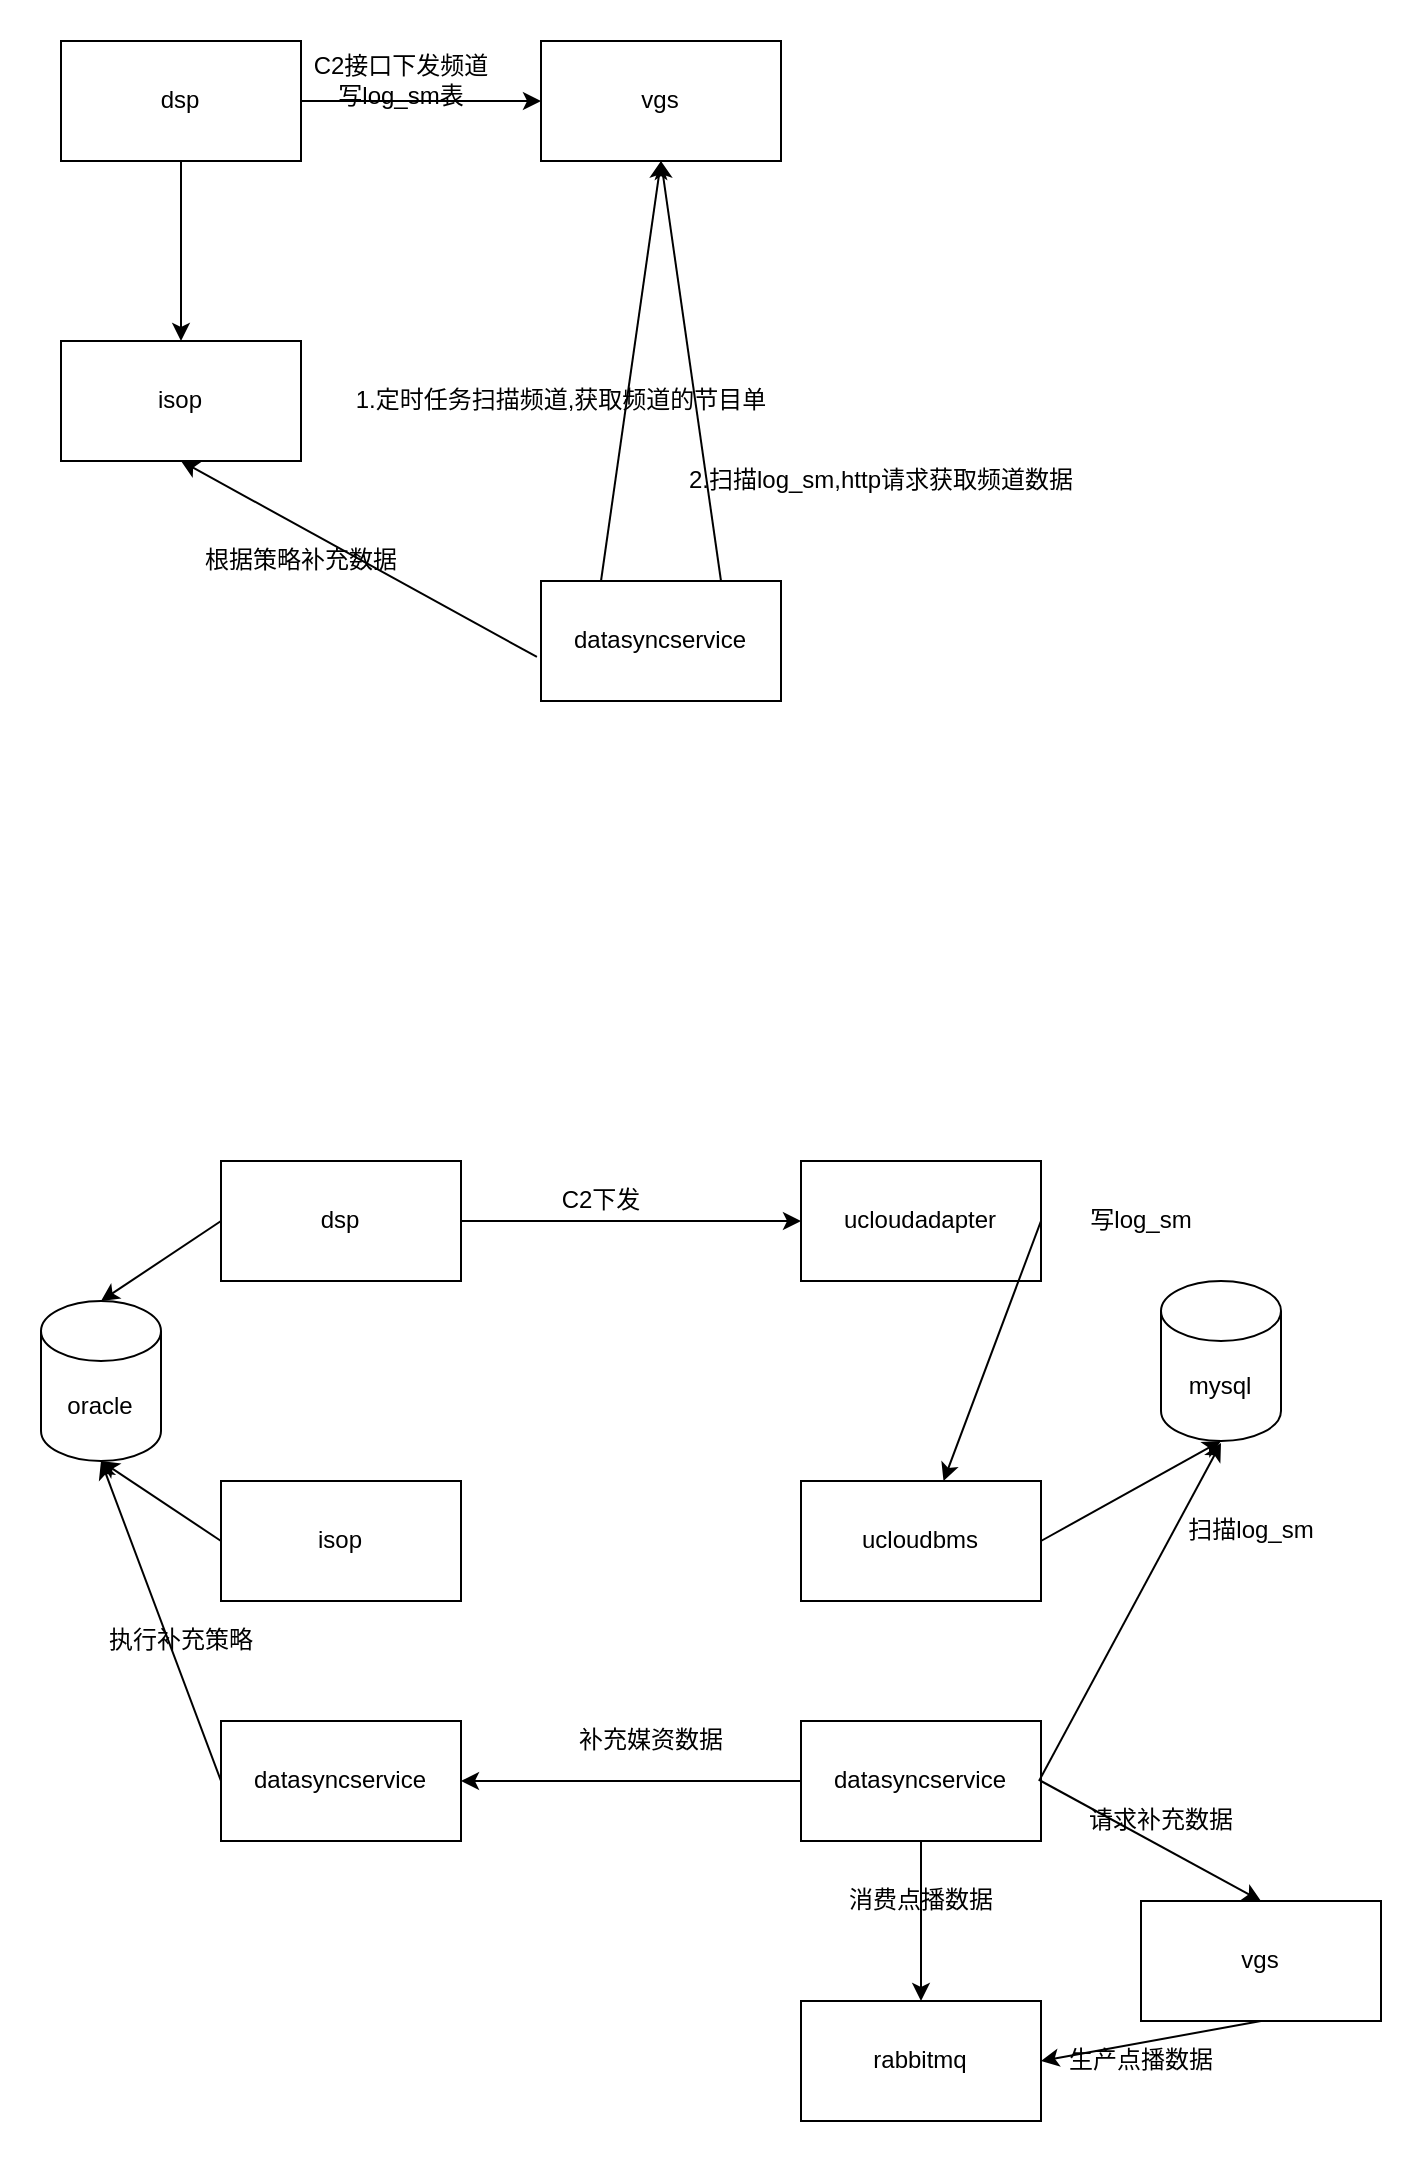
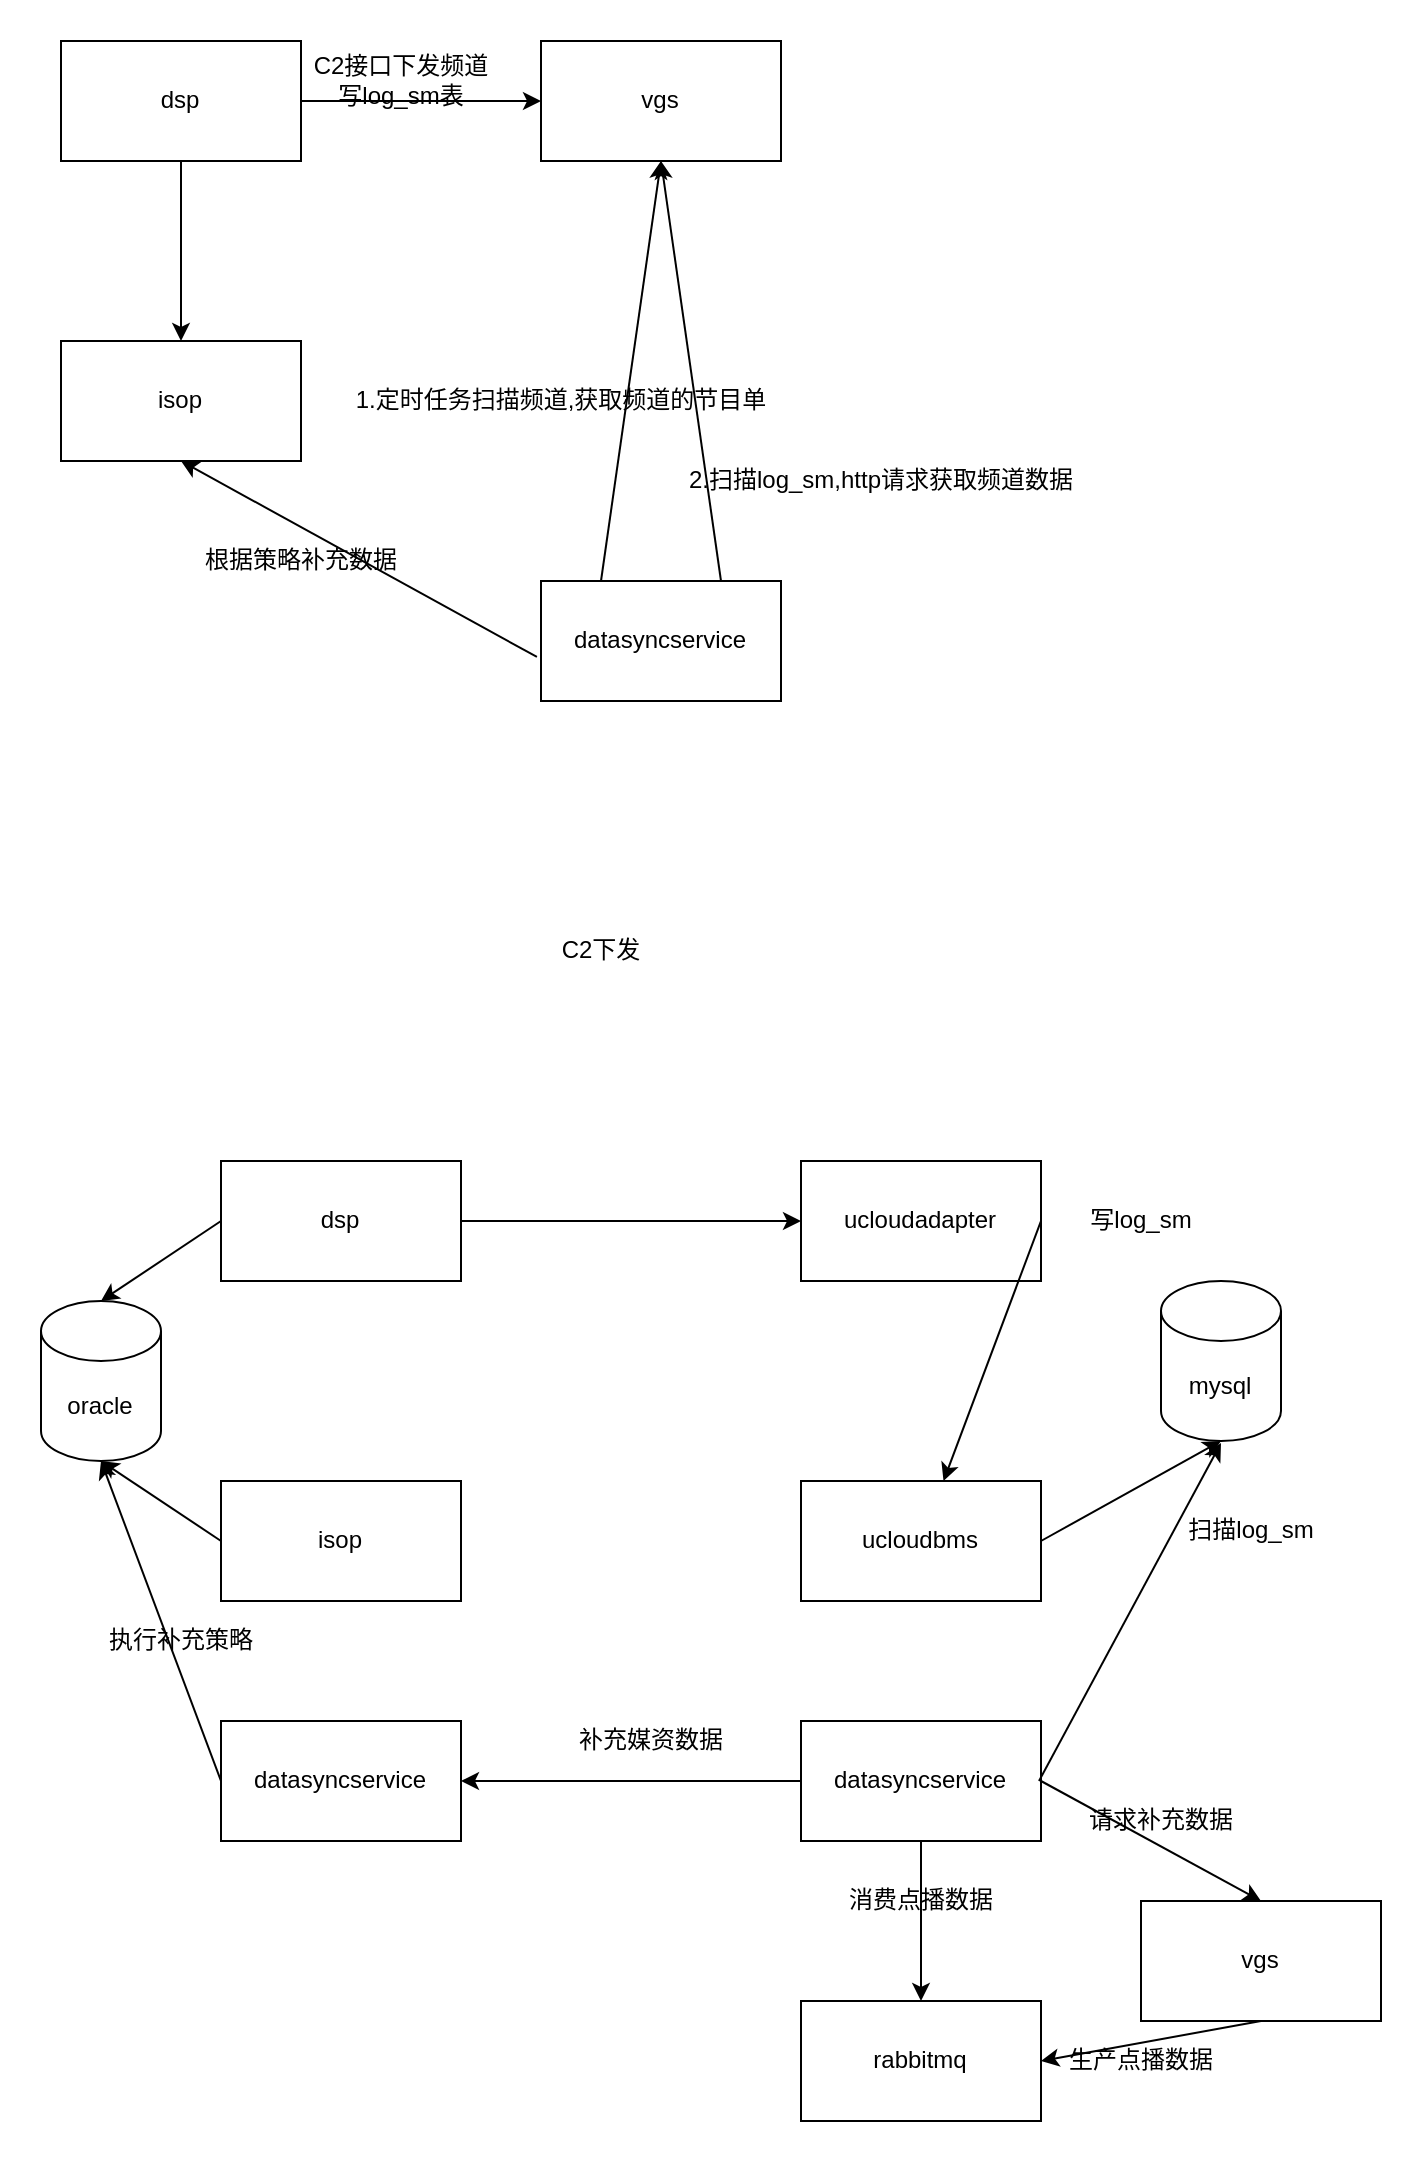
- <mxCell id="39" value="C2下发" style="text;html=1;align=center;verticalAlign=middle;resizable=0;points=[];autosize=1;strokeColor=none;" vertex="1" parent="1"><mxGeometry x="275" y="590" width="50" height="20" as="geometry" /></mxCell>
+ <mxCell id="39" value="C2下发" style="text;html=1;align=center;verticalAlign=middle;resizable=0;points=[];autosize=1;strokeColor=none;" vertex="1" parent="1"><mxGeometry x="275" y="465" width="50" height="20" as="geometry" /></mxCell>
